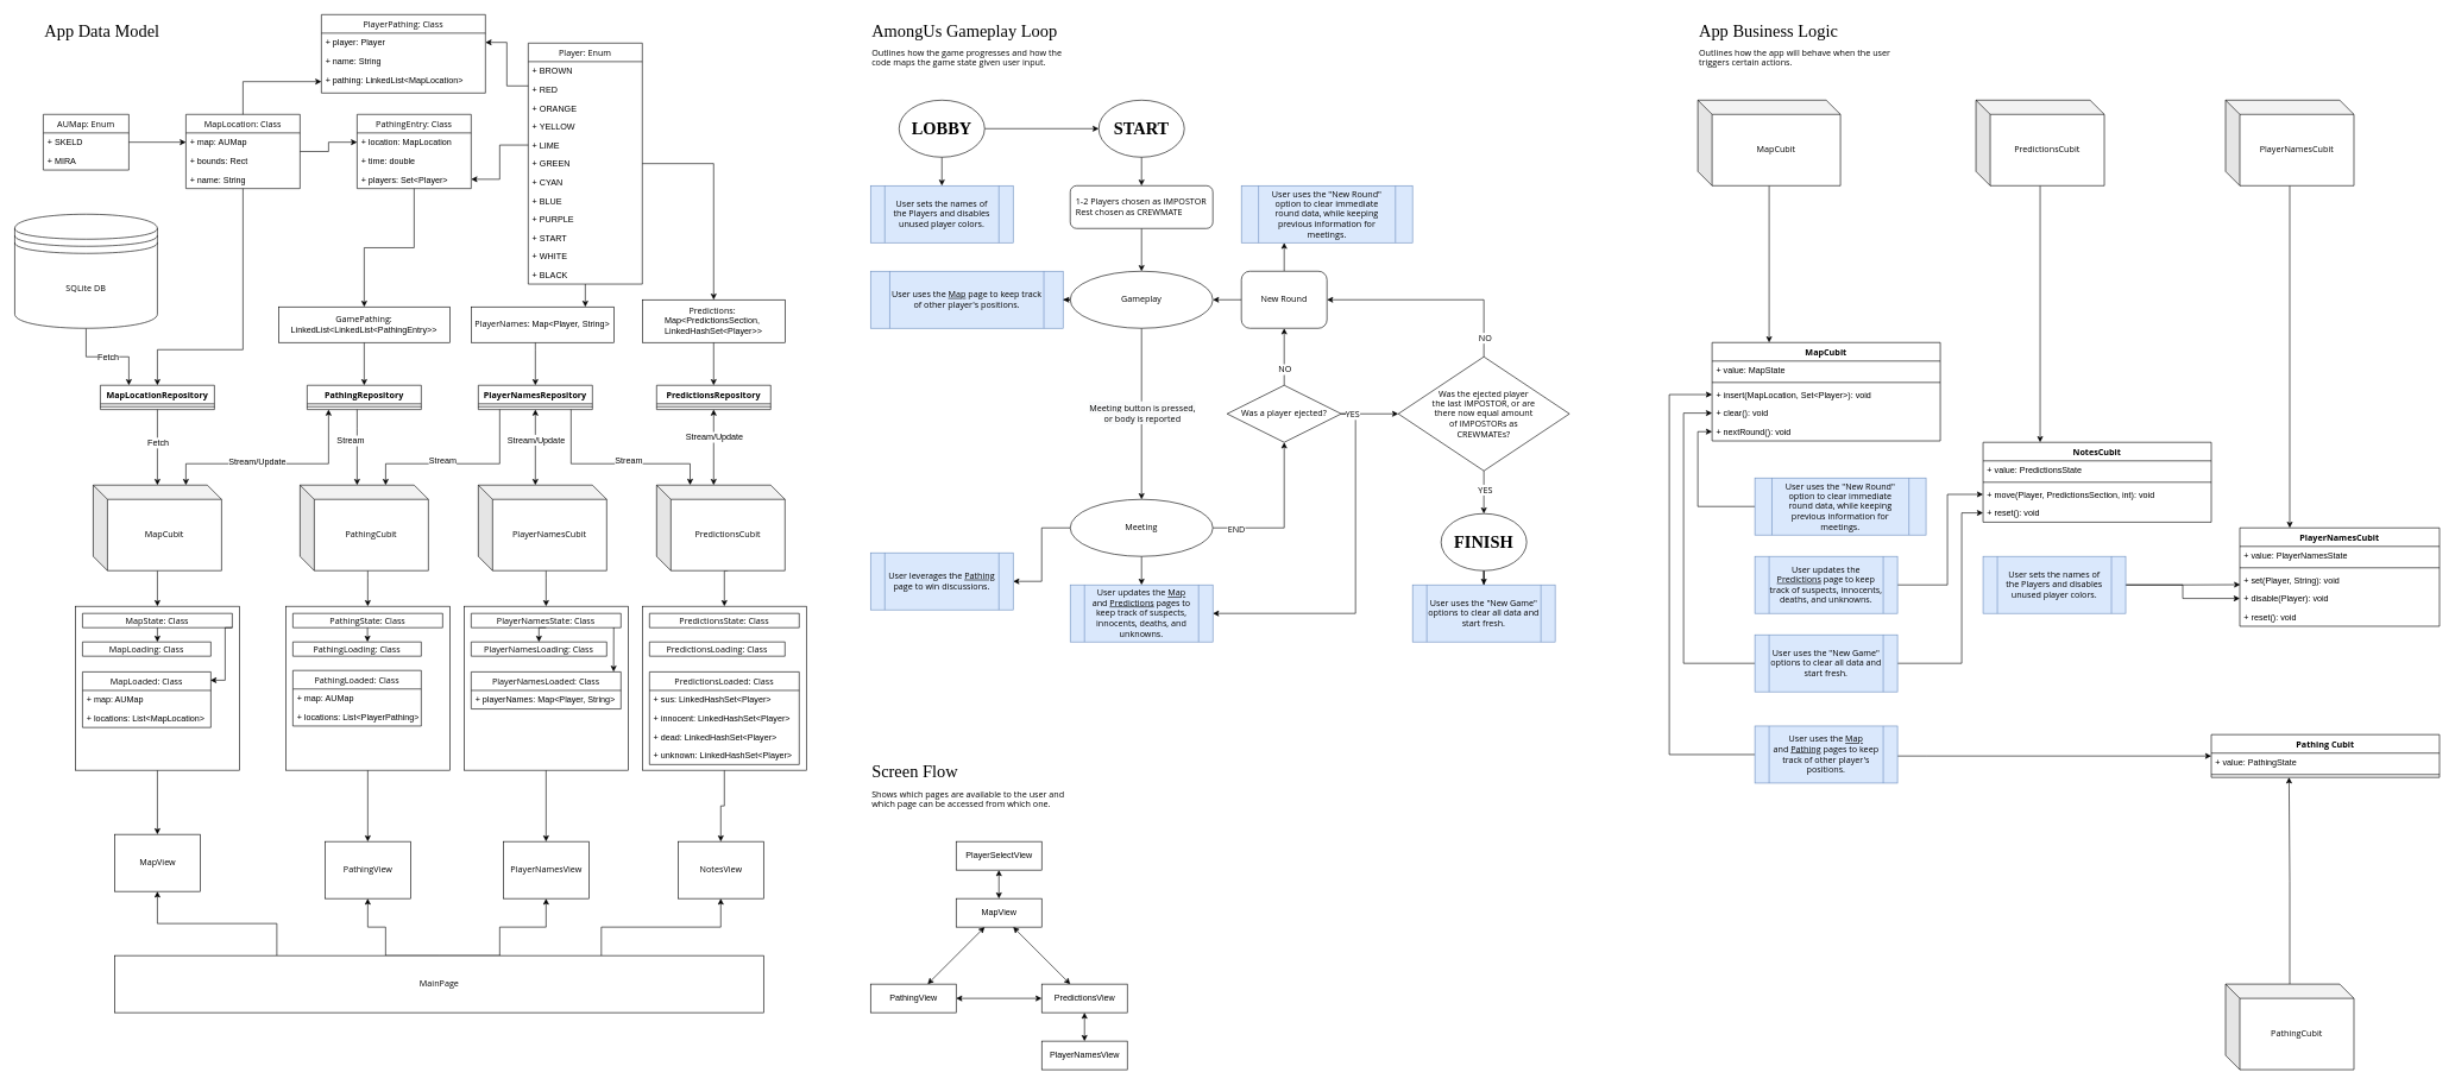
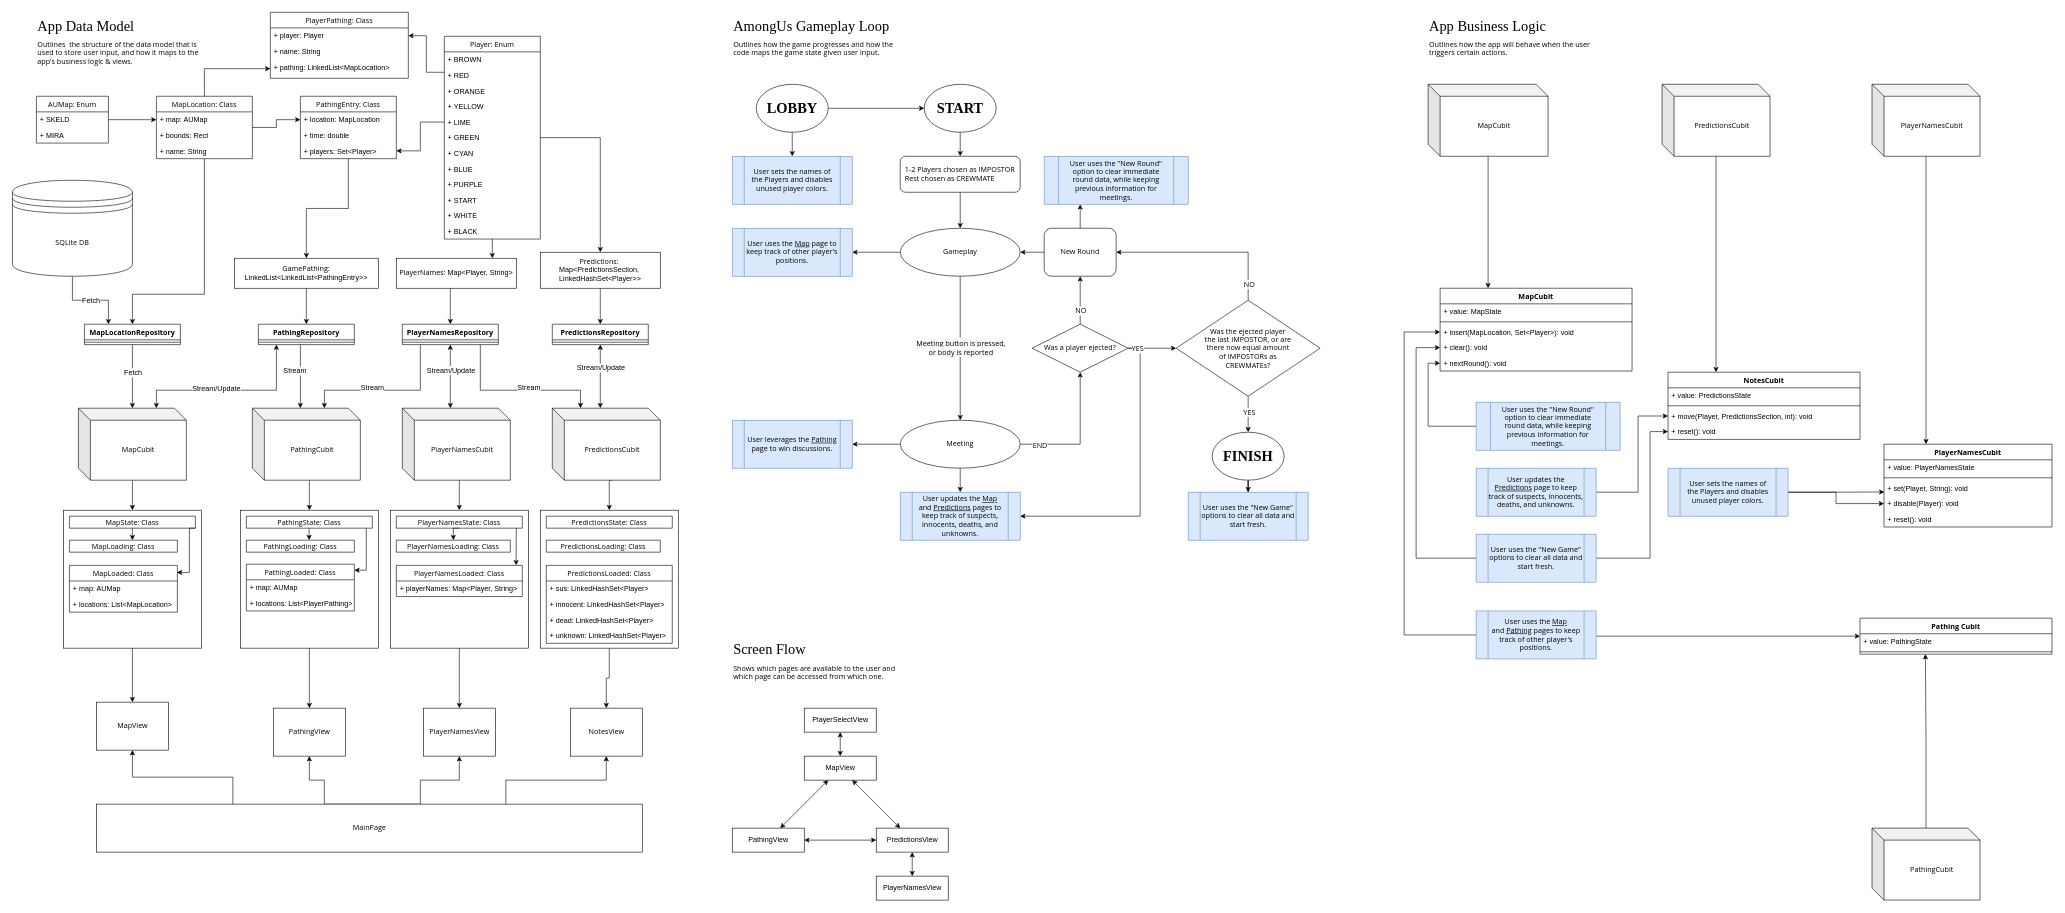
+ <mxCell id="51" value="Outlines&amp;nbsp; the structure of the data model that is used to store user input, and how it maps to the app's business logic &amp;amp; views." style="text;html=1;strokeColor=none;fillColor=none;align=left;verticalAlign=top;whiteSpace=wrap;rounded=0;fontFamily=Open Sans;fontSize=12;spacing=2;fontSource=https%3A%2F%2Ffonts.googleapis.com%2Fcss%3Ffamily%3DOpen%2BSans;" parent="1" vertex="1"><mxGeometry x="60" y="60" width="280" height="50" as="geometry" /></mxCell>
- <mxCell id="41" value="User uses the &lt;u&gt;Map&lt;/u&gt; page to keep track of other player's positions." style="shape=process;whiteSpace=wrap;html=1;backgroundOutline=1;fontFamily=Open Sans;fontSource=https%3A%2F%2Ffonts.googleapis.com%2Fcss%3Ffamily%3DOpen%2BSans;fontSize=12;align=center;fillColor=#dae8fc;strokeColor=#6c8ebf;" parent="1" vertex="1"><mxGeometry x="1220" y="380" width="270" height="80" as="geometry" /></mxCell>
+ <mxCell id="41" value="User uses the &lt;u&gt;Map&lt;/u&gt; page to keep track of other player's positions." style="shape=process;whiteSpace=wrap;html=1;backgroundOutline=1;fontFamily=Open Sans;fontSource=https%3A%2F%2Ffonts.googleapis.com%2Fcss%3Ffamily%3DOpen%2BSans;fontSize=12;align=center;fillColor=#dae8fc;strokeColor=#6c8ebf;" parent="1" vertex="1"><mxGeometry x="1220" y="380" width="200" height="80" as="geometry" /></mxCell>
- <mxCell id="42" value="User leverages the &lt;u&gt;Pathing&lt;/u&gt; page to win discussions." style="shape=process;whiteSpace=wrap;html=1;backgroundOutline=1;fontFamily=Open Sans;fontSource=https%3A%2F%2Ffonts.googleapis.com%2Fcss%3Ffamily%3DOpen%2BSans;fontSize=12;align=center;fillColor=#dae8fc;strokeColor=#6c8ebf;" parent="1" vertex="1"><mxGeometry x="1220" y="775" width="200" height="80" as="geometry" /></mxCell>
+ <mxCell id="42" value="User leverages the &lt;u&gt;Pathing&lt;/u&gt; page to win discussions." style="shape=process;whiteSpace=wrap;html=1;backgroundOutline=1;fontFamily=Open Sans;fontSource=https%3A%2F%2Ffonts.googleapis.com%2Fcss%3Ffamily%3DOpen%2BSans;fontSize=12;align=center;fillColor=#dae8fc;strokeColor=#6c8ebf;" parent="1" vertex="1"><mxGeometry x="1220" y="700" width="200" height="80" as="geometry" /></mxCell>
+ <mxCell id="198" style="edgeStyle=orthogonalEdgeStyle;rounded=0;orthogonalLoop=1;jettySize=auto;html=1;exitX=0.952;exitY=1.025;exitDx=0;exitDy=0;entryX=1;entryY=0.128;entryDx=0;entryDy=0;entryPerimeter=0;startArrow=none;startFill=0;fontSize=12;exitPerimeter=0;" edge="1" parent="1" source="199" target="180"><mxGeometry relative="1" as="geometry"><Array as="points"><mxPoint x="610" y="950" /></Array></mxGeometry></mxCell>
